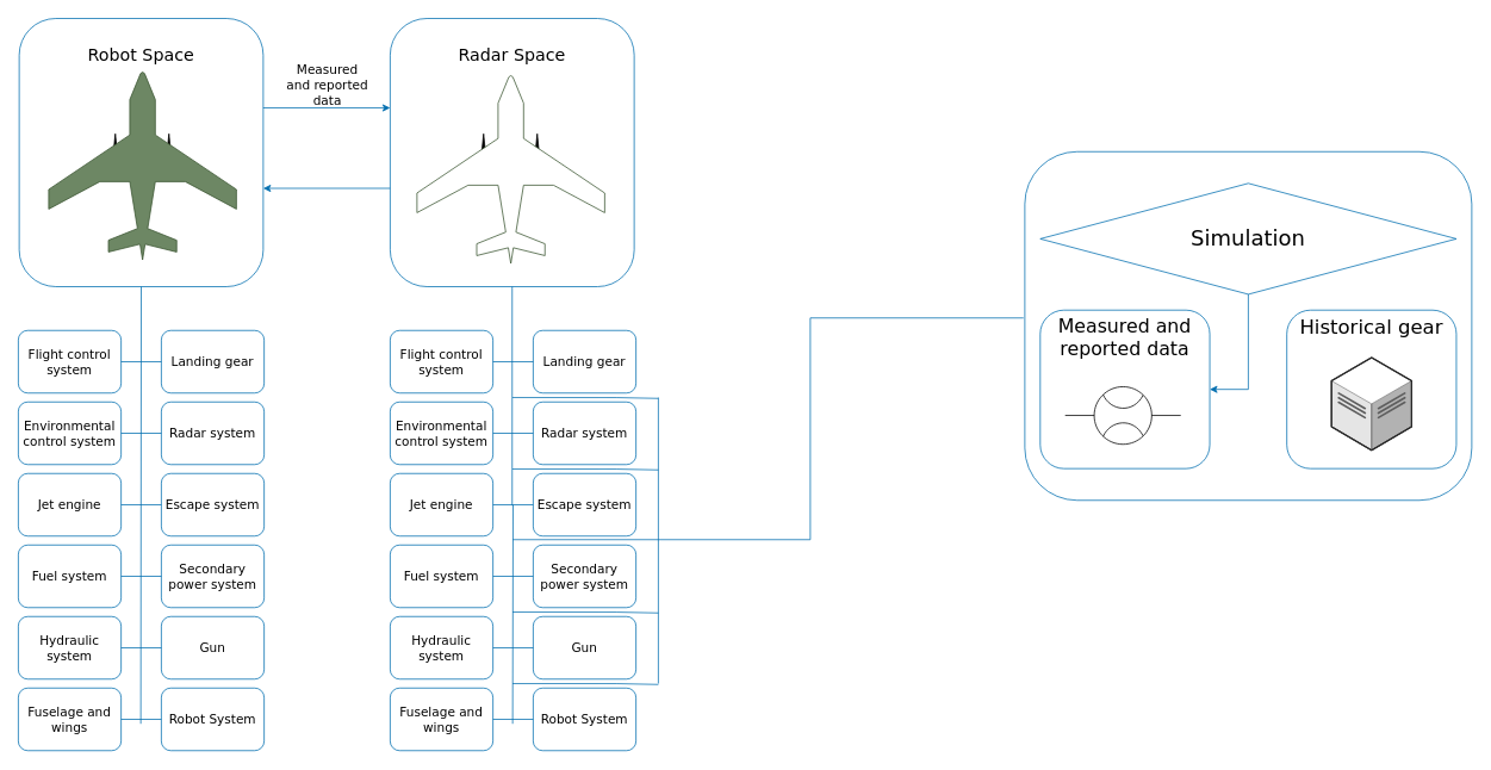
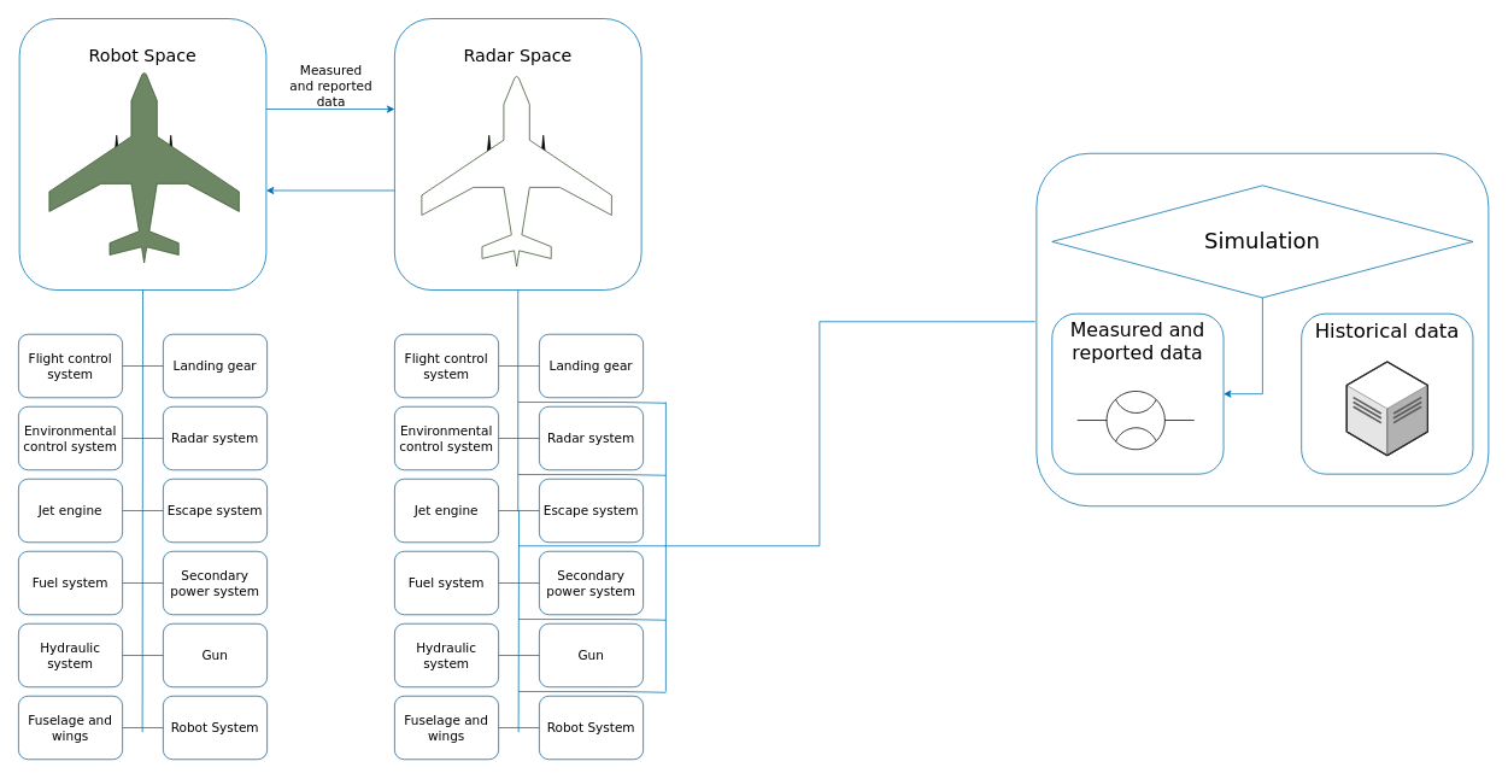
- <mxCell id="58" value="&lt;font style=&quot;font-size: 22px&quot;&gt;Historical gear&lt;/font&gt;" style="rounded=1;whiteSpace=wrap;html=1;strokeColor=#006EAF;fillColor=none;fontColor=#000000;verticalAlign=top;fontFamily=Dejavu Sans;fontSize=14;" vertex="1" parent="53"><mxGeometry x="293.103" y="177.273" width="189.655" height="177.273" as="geometry" /></mxCell>
+ <mxCell id="58" value="&lt;font style=&quot;font-size: 22px&quot;&gt;Historical data&lt;/font&gt;" style="rounded=1;whiteSpace=wrap;html=1;strokeColor=#006EAF;fillColor=none;fontColor=#000000;verticalAlign=top;fontFamily=Dejavu Sans;fontSize=14;" vertex="1" parent="53"><mxGeometry x="293.103" y="177.273" width="189.655" height="177.273" as="geometry" /></mxCell>
